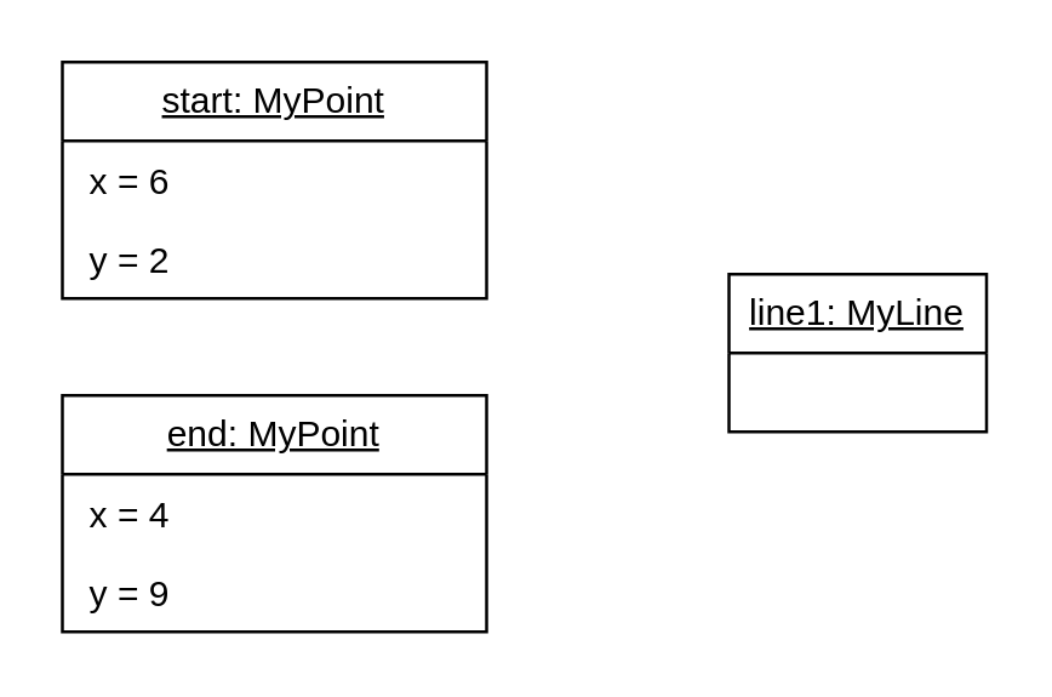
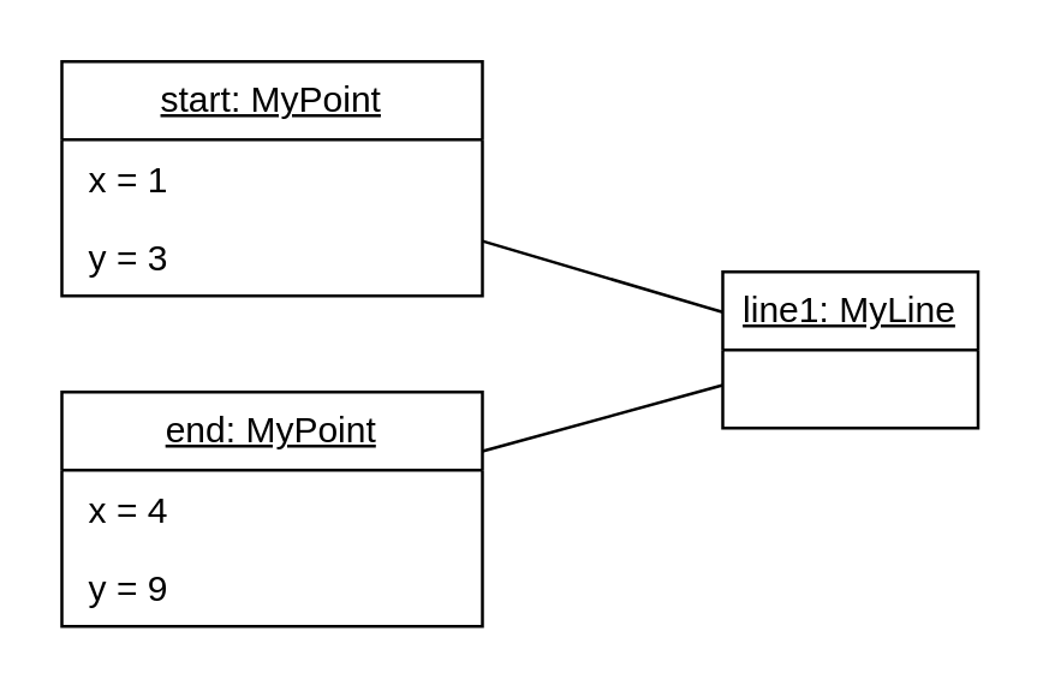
- <mxCell id="3" value="&amp;nbsp;x = 6" style="text;strokeColor=none;fillColor=none;align=left;verticalAlign=top;spacingLeft=4;spacingRight=4;overflow=hidden;rotatable=0;points=[[0,0.5],[1,0.5]];portConstraint=eastwest;whiteSpace=wrap;html=1;" vertex="1" parent="2"><mxGeometry y="26" width="140" height="26" as="geometry" /></mxCell>
+ <mxCell id="3" value="&amp;nbsp;x = 1" style="text;strokeColor=none;fillColor=none;align=left;verticalAlign=top;spacingLeft=4;spacingRight=4;overflow=hidden;rotatable=0;points=[[0,0.5],[1,0.5]];portConstraint=eastwest;whiteSpace=wrap;html=1;" vertex="1" parent="2"><mxGeometry y="26" width="140" height="26" as="geometry" /></mxCell>
- <mxCell id="4" value="&amp;nbsp;y = 2" style="text;strokeColor=none;fillColor=none;align=left;verticalAlign=top;spacingLeft=4;spacingRight=4;overflow=hidden;rotatable=0;points=[[0,0.5],[1,0.5]];portConstraint=eastwest;whiteSpace=wrap;html=1;" vertex="1" parent="2"><mxGeometry y="52" width="140" height="26" as="geometry" /></mxCell>
+ <mxCell id="4" value="&amp;nbsp;y = 3" style="text;strokeColor=none;fillColor=none;align=left;verticalAlign=top;spacingLeft=4;spacingRight=4;overflow=hidden;rotatable=0;points=[[0,0.5],[1,0.5]];portConstraint=eastwest;whiteSpace=wrap;html=1;" vertex="1" parent="2"><mxGeometry y="52" width="140" height="26" as="geometry" /></mxCell>
+ <mxCell id="10" value="" style="endArrow=none;html=1;rounded=0;fontSize=12;startSize=8;endSize=8;" edge="1" parent="1" source="2" target="8"><mxGeometry relative="1" as="geometry"><mxPoint x="250" y="-10" as="sourcePoint" /><mxPoint x="410" y="-10" as="targetPoint" /></mxGeometry></mxCell>
+ <mxCell id="9" value="" style="endArrow=none;html=1;rounded=0;fontSize=12;startSize=8;endSize=8;" edge="1" parent="1" source="5" target="8"><mxGeometry relative="1" as="geometry"><mxPoint x="240" y="-20" as="sourcePoint" /><mxPoint x="400" y="-20" as="targetPoint" /></mxGeometry></mxCell>
